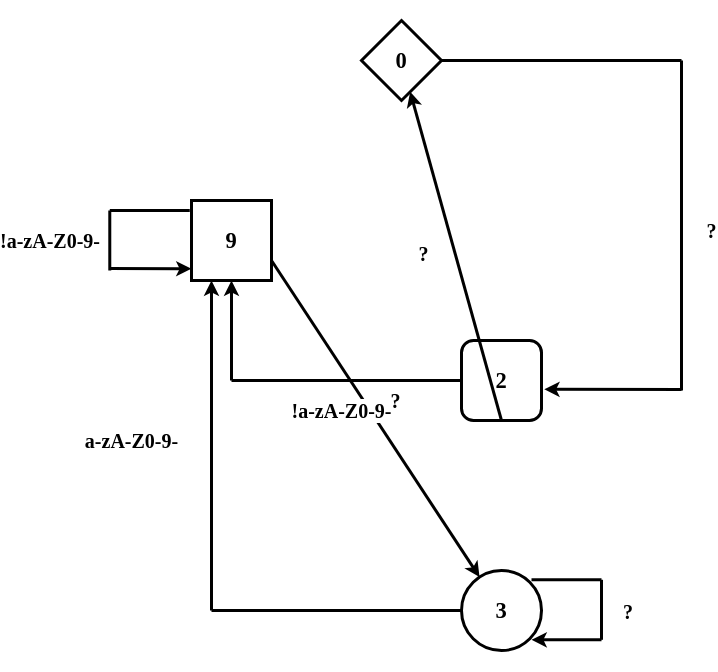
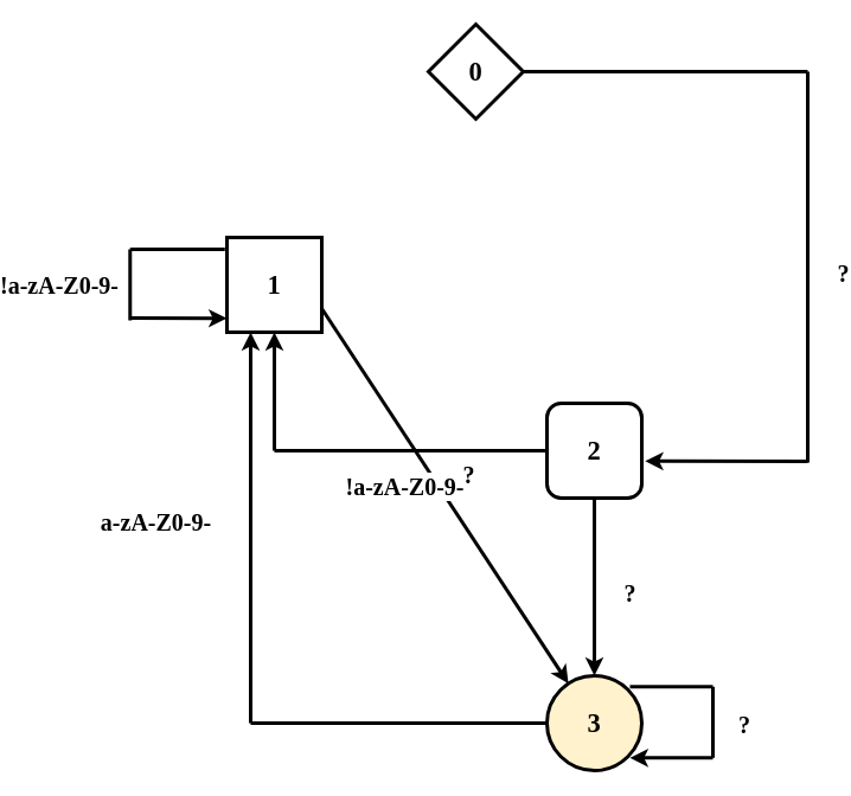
- <mxCell id="3" value="&lt;h2&gt;9&lt;/h2&gt;" style="whiteSpace=wrap;html=1;aspect=fixed;fontFamily=Verdana;fontSize=15;strokeWidth=3;" vertex="1" parent="1"><mxGeometry x="102" y="200" width="80" height="80" as="geometry" /></mxCell>
+ <mxCell id="3" value="&lt;h2&gt;1&lt;/h2&gt;" style="whiteSpace=wrap;html=1;aspect=fixed;fontFamily=Verdana;fontSize=15;strokeWidth=3;" vertex="1" parent="1"><mxGeometry x="102" y="200" width="80" height="80" as="geometry" /></mxCell>
- <mxCell id="15" value="&lt;b&gt;?&lt;/b&gt;" style="endArrow=classic;html=1;fontFamily=Verdana;fontSize=20;strokeWidth=3;exitX=0.5;exitY=1;exitDx=0;exitDy=0;" edge="1" parent="1" source="7" target="2"><mxGeometry x="0.067" y="30" width="50" height="50" relative="1" as="geometry"><mxPoint x="292" y="390" as="sourcePoint" /><mxPoint x="342" y="340" as="targetPoint" /><mxPoint as="offset" /></mxGeometry></mxCell>
+ <mxCell id="15" value="&lt;b&gt;?&lt;/b&gt;" style="endArrow=classic;html=1;fontFamily=Verdana;fontSize=20;strokeWidth=3;exitX=0.5;exitY=1;exitDx=0;exitDy=0;entryX=0.5;entryY=0;entryDx=0;entryDy=0;" edge="1" parent="1" source="7" target="12"><mxGeometry x="0.067" y="30" width="50" height="50" relative="1" as="geometry"><mxPoint x="292" y="390" as="sourcePoint" /><mxPoint x="342" y="340" as="targetPoint" /><mxPoint as="offset" /></mxGeometry></mxCell>
- <mxCell id="12" value="&lt;h2&gt;3&lt;/h2&gt;" style="ellipse;whiteSpace=wrap;html=1;aspect=fixed;fontFamily=Verdana;fontSize=15;strokeWidth=3;" vertex="1" parent="1"><mxGeometry x="372" y="570" width="80" height="80" as="geometry" /></mxCell>
+ <mxCell id="12" value="&lt;h2&gt;3&lt;/h2&gt;" style="ellipse;whiteSpace=wrap;html=1;aspect=fixed;fontFamily=Verdana;fontSize=15;strokeWidth=3;fillColor=#fff2cc;" vertex="1" parent="1"><mxGeometry x="372" y="570" width="80" height="80" as="geometry" /></mxCell>
